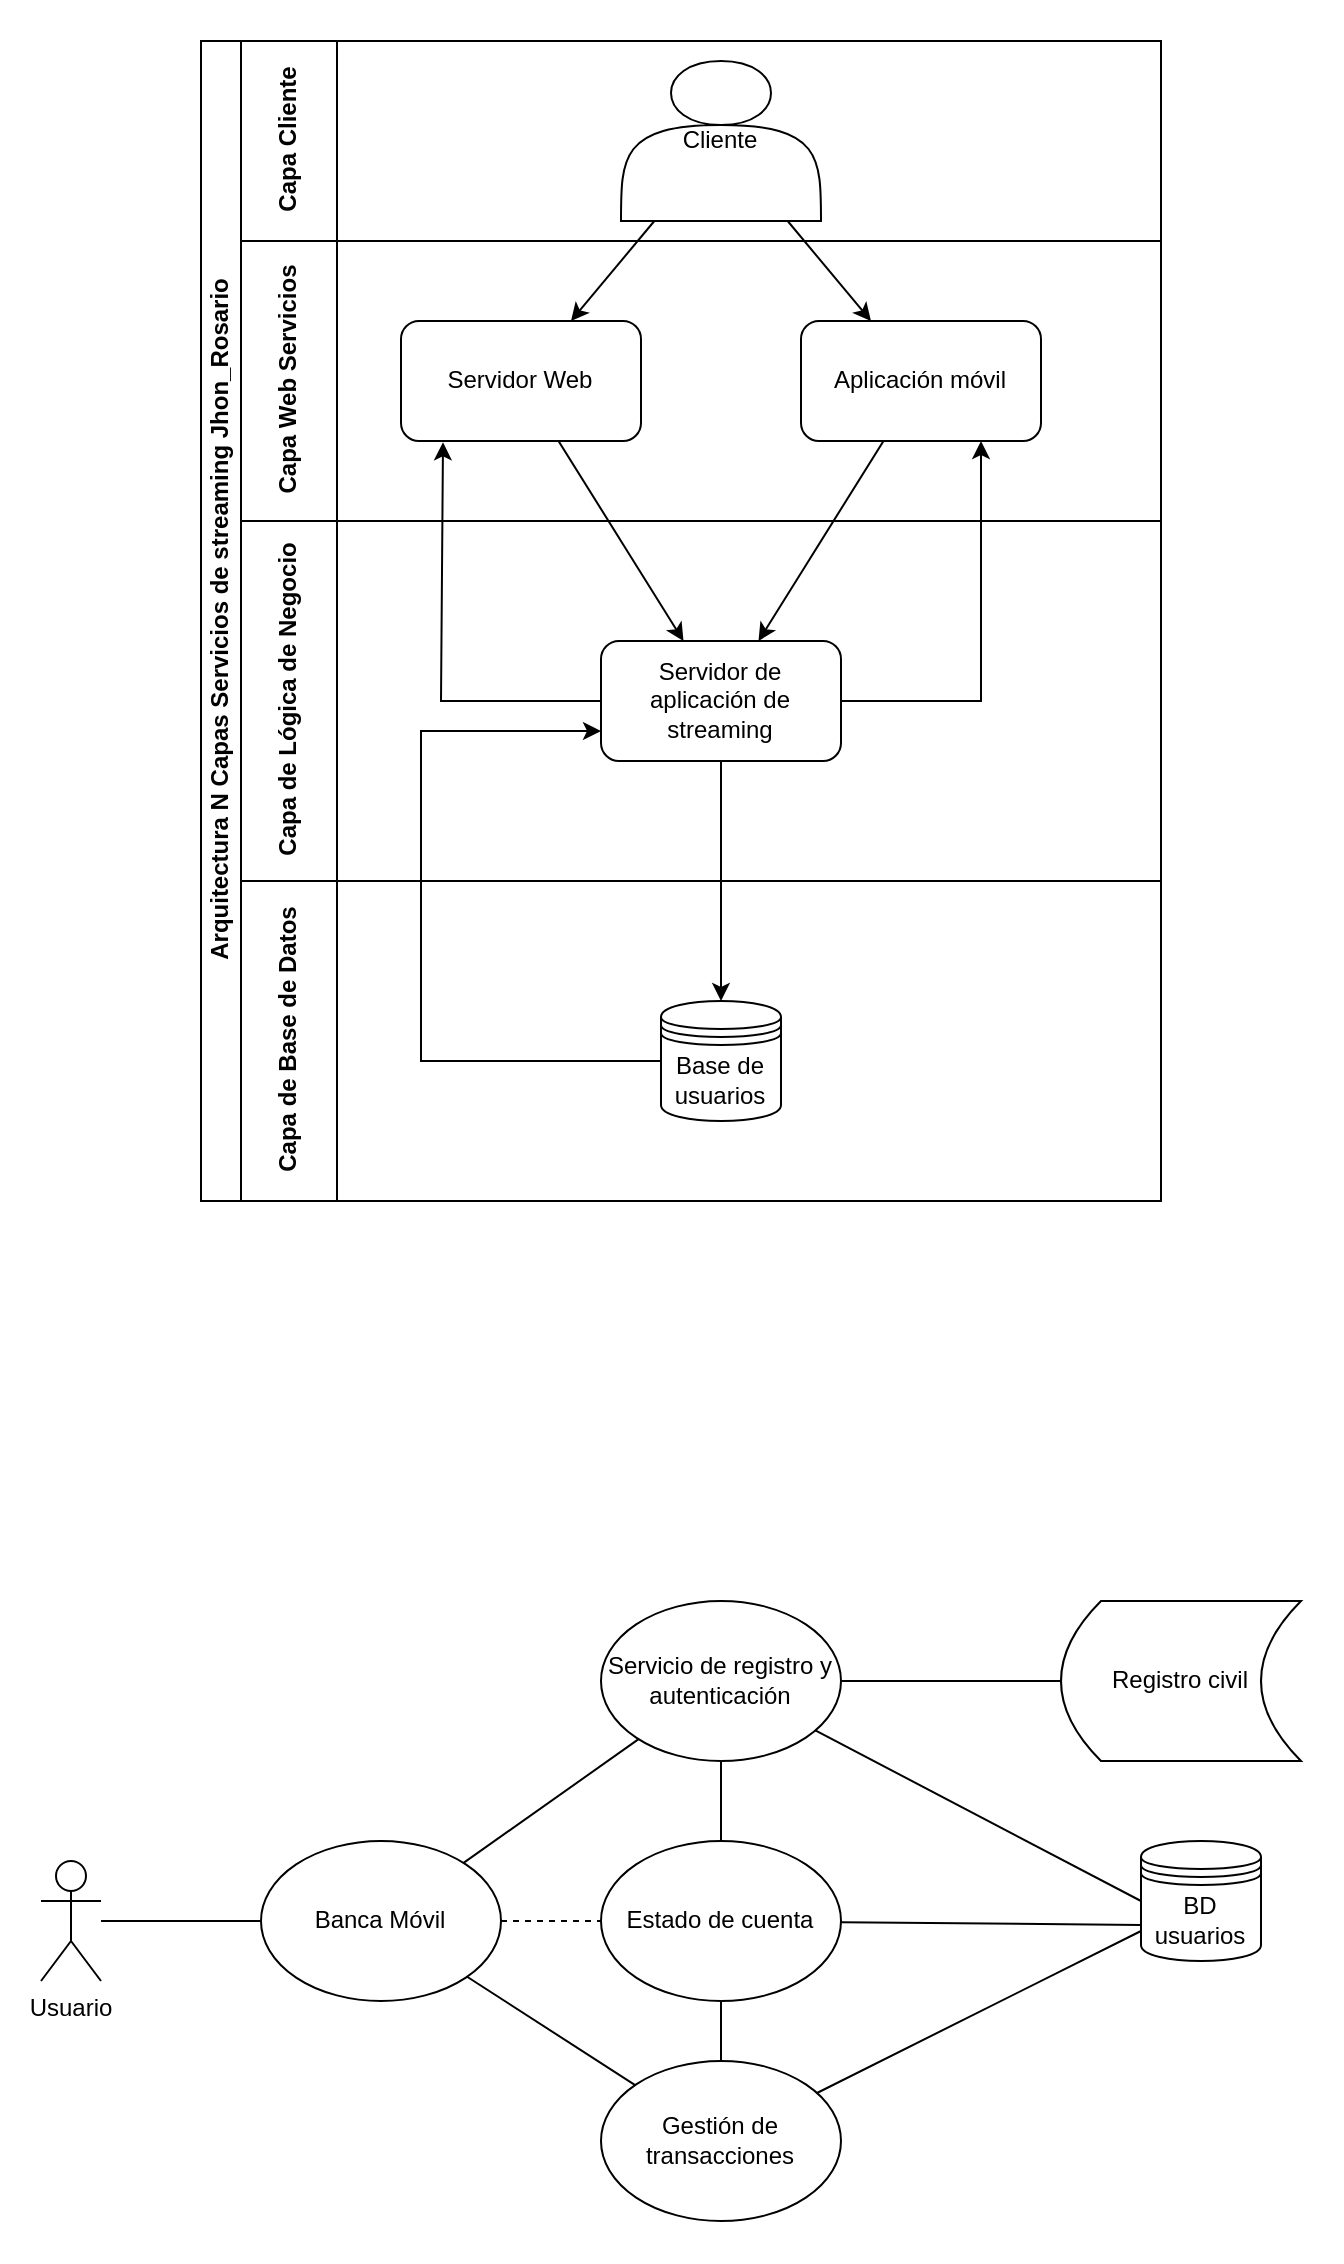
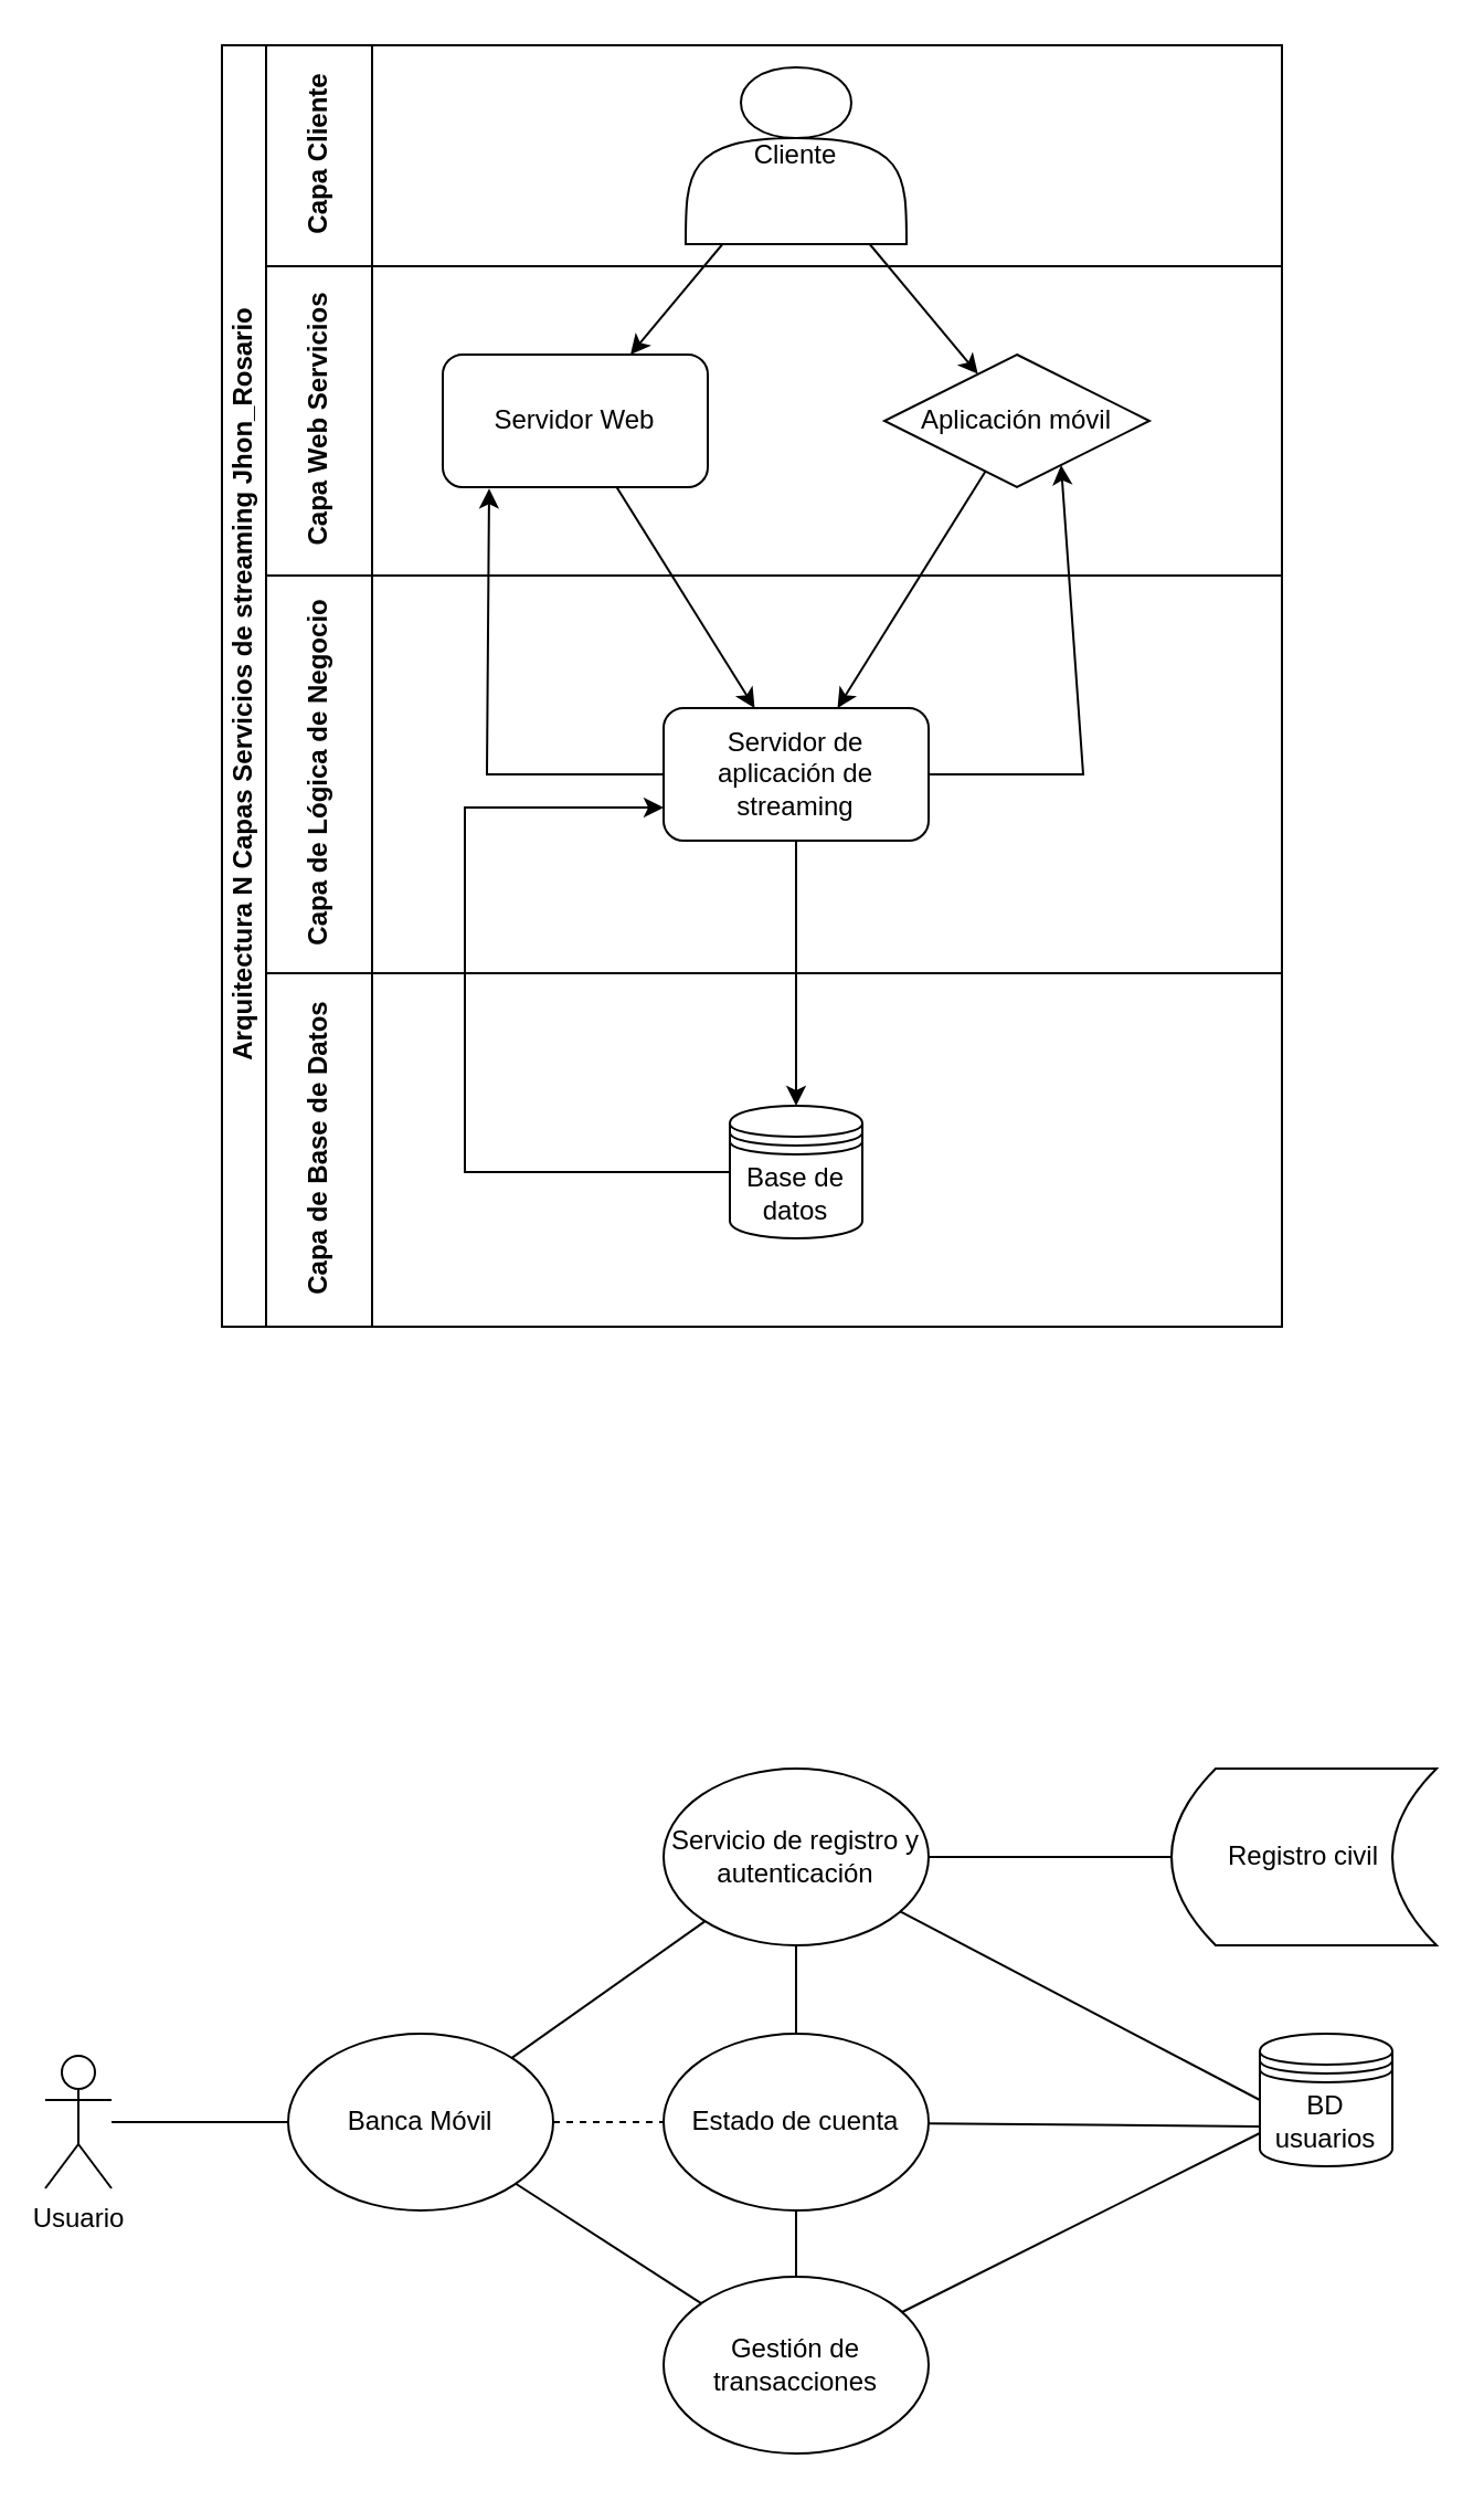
- <mxCell id="7" value="Aplicación móvil" style="rounded=1;whiteSpace=wrap;html=1;" vertex="1" parent="5"><mxGeometry x="280" y="40" width="120" height="60" as="geometry" /></mxCell>
+ <mxCell id="7" value="Aplicación móvil" style="rhombus;whiteSpace=wrap;html=1;" vertex="1" parent="5"><mxGeometry x="280" y="40" width="120" height="60" as="geometry" /></mxCell>
- <mxCell id="11" value="Base de usuarios" style="shape=datastore;whiteSpace=wrap;html=1;" vertex="1" parent="10"><mxGeometry x="210" y="60" width="60" height="60" as="geometry" /></mxCell>
+ <mxCell id="11" value="Base de datos" style="shape=datastore;whiteSpace=wrap;html=1;" vertex="1" parent="10"><mxGeometry x="210" y="60" width="60" height="60" as="geometry" /></mxCell>
